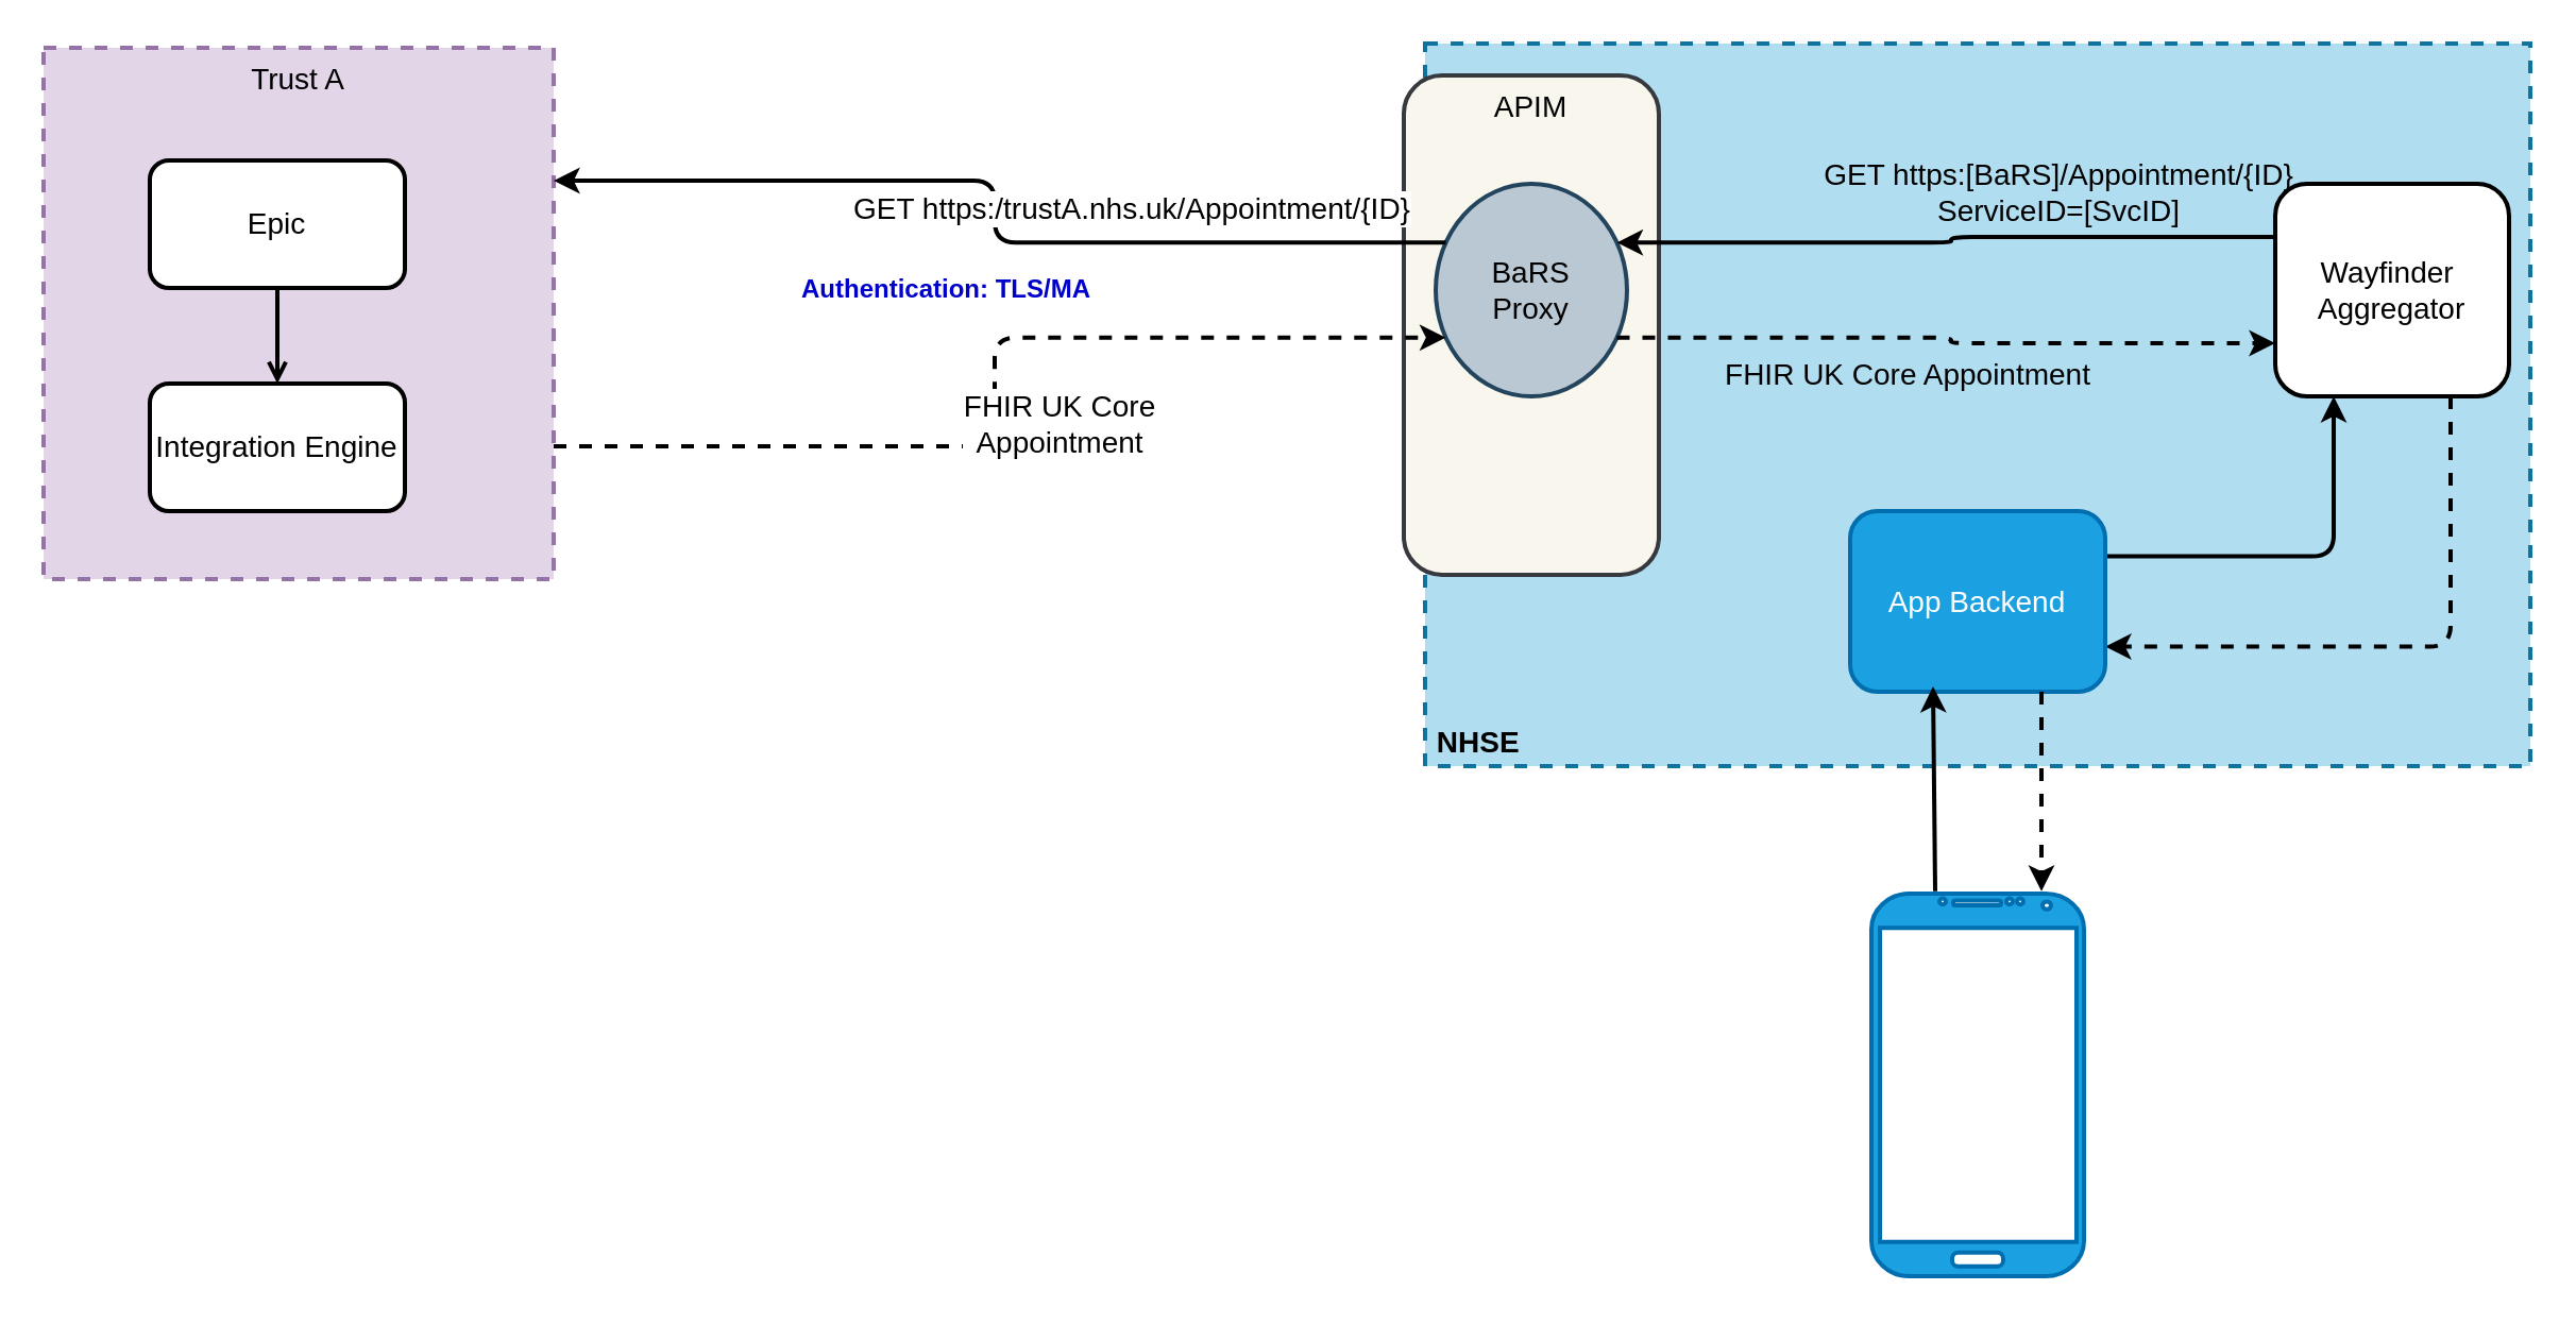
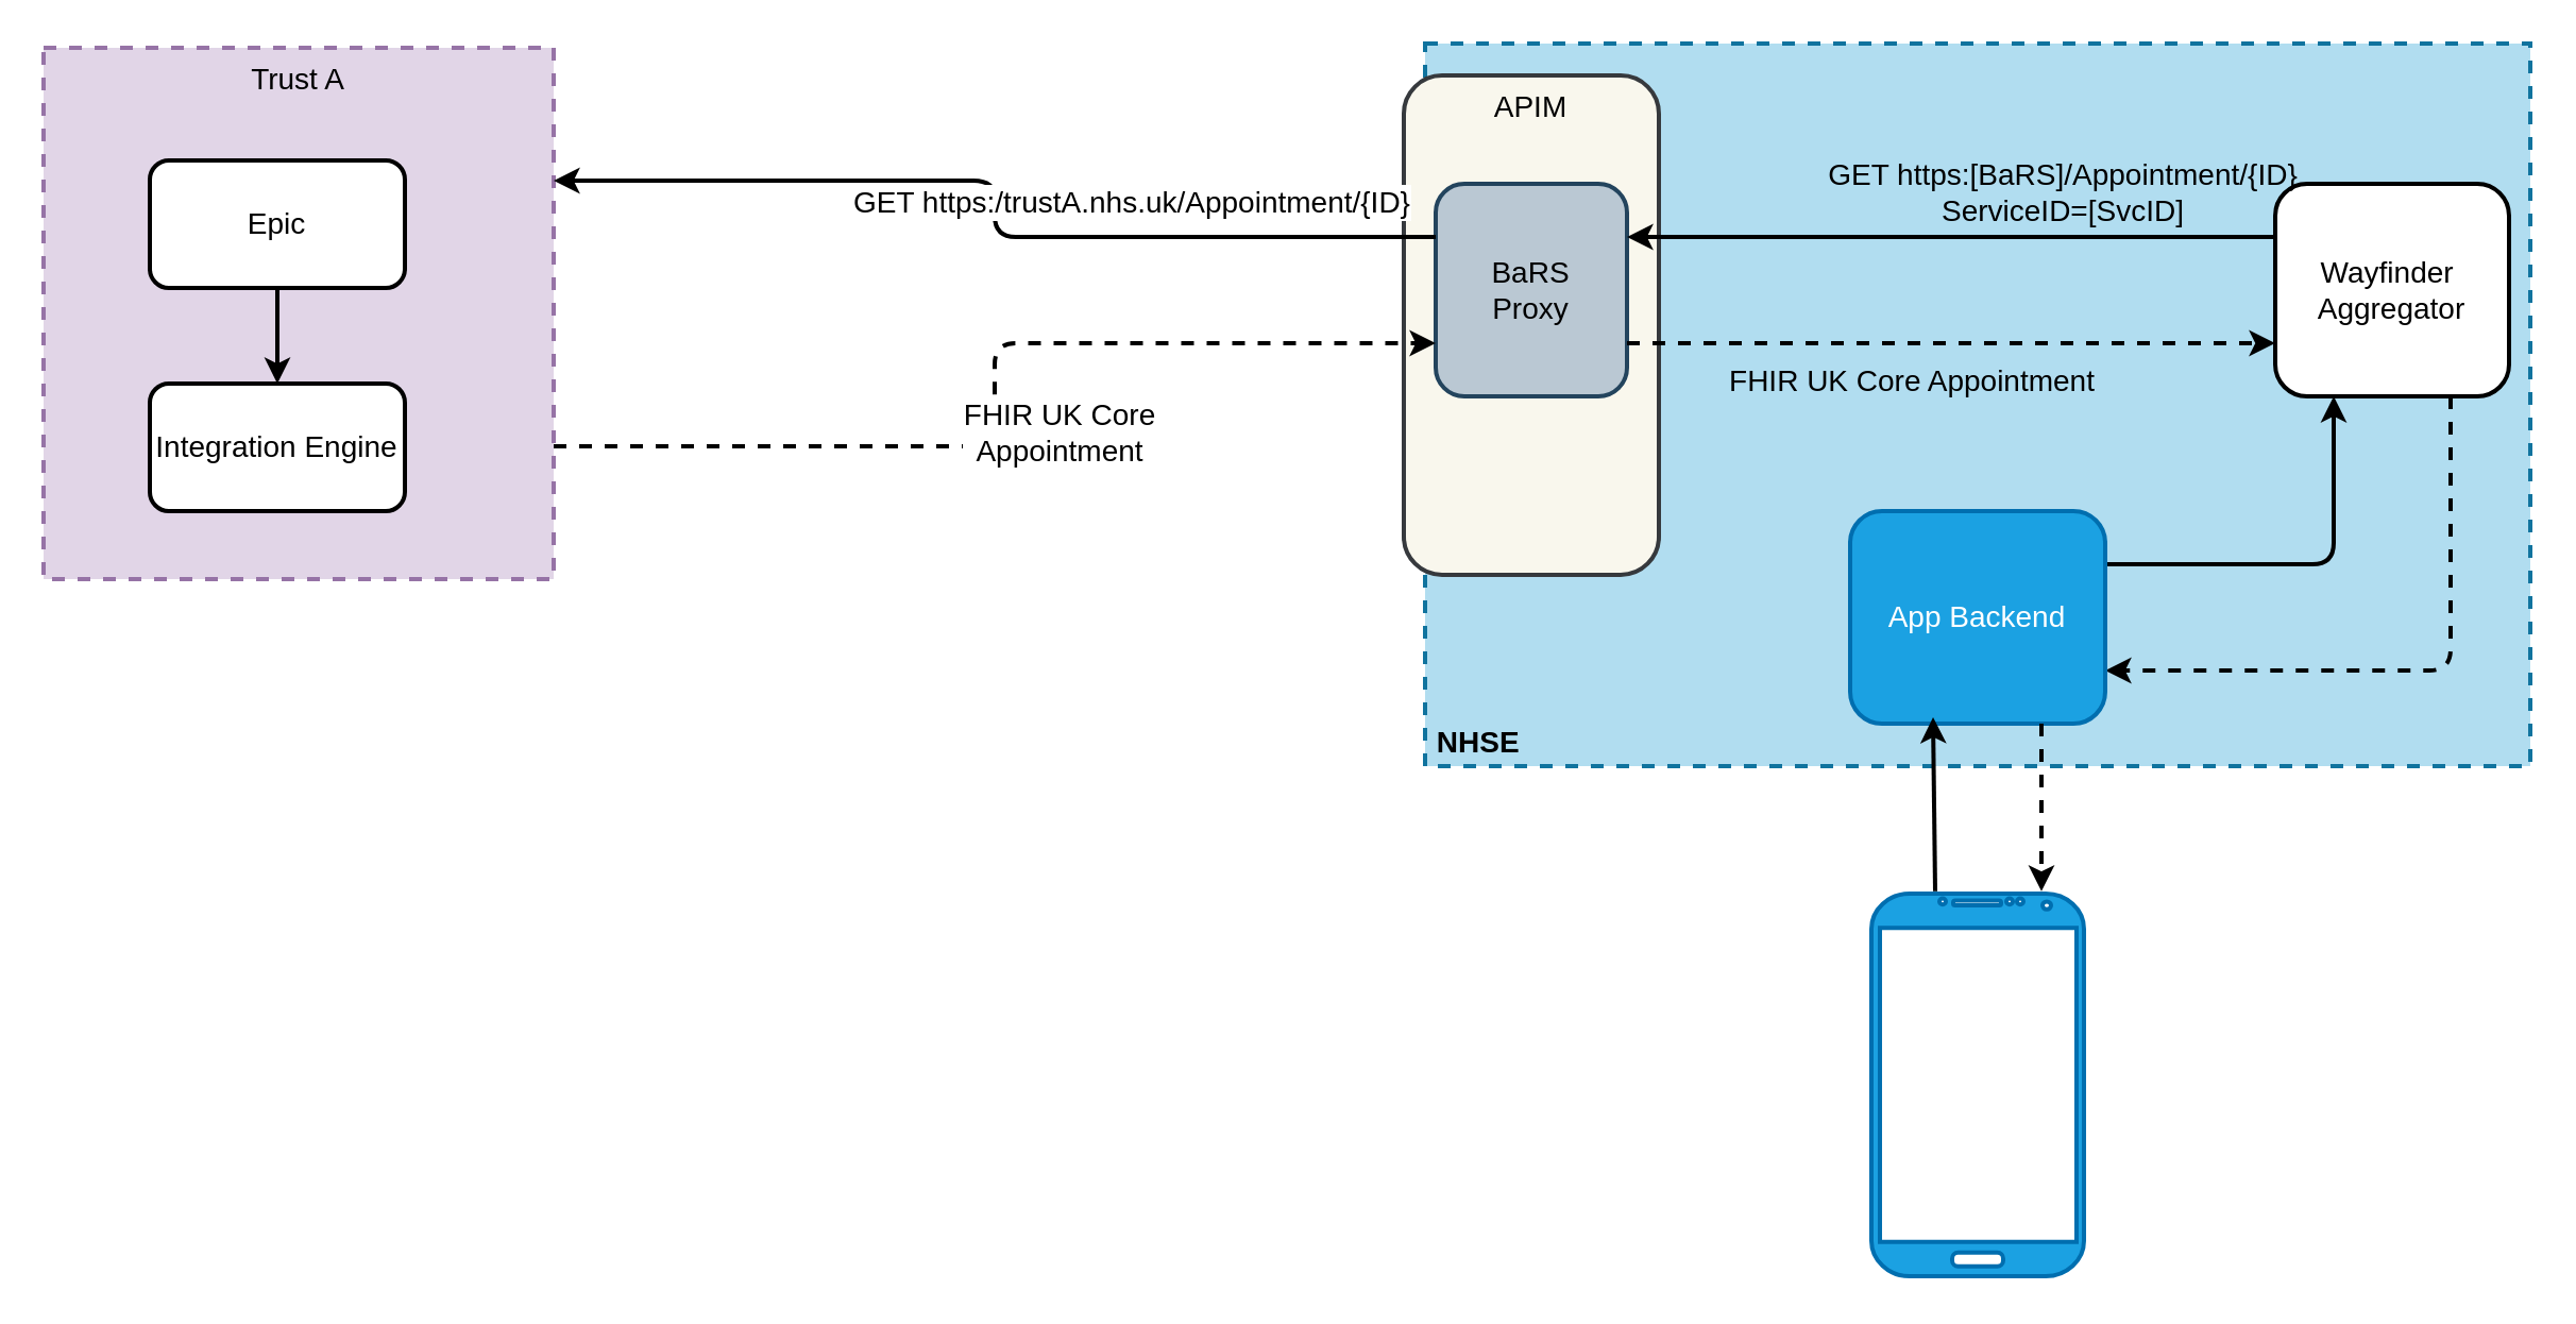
- <mxCell id="13" value="Authentication: TLS/MA" style="text;html=1;align=center;verticalAlign=middle;whiteSpace=wrap;rounded=0;fontColor=#0000CC;strokeWidth=2;fontStyle=1" vertex="1" parent="1"><mxGeometry x="370" y="121" width="150" height="30" as="geometry" /></mxCell>
- <mxCell id="8" value="BaRS&lt;div&gt;Proxy&lt;/div&gt;" style="ellipse;whiteSpace=wrap;html=1;fillColor=#bac8d3;strokeColor=#23445d;fontSize=14;fontStyle=0;strokeWidth=2;" vertex="1" parent="1"><mxGeometry x="675" y="86" width="90" height="100" as="geometry" /></mxCell>
+ <mxCell id="8" value="BaRS&lt;div&gt;Proxy&lt;/div&gt;" style="rounded=1;whiteSpace=wrap;html=1;fillColor=#bac8d3;strokeColor=#23445d;fontSize=14;fontStyle=0;strokeWidth=2;" vertex="1" parent="1"><mxGeometry x="675" y="86" width="90" height="100" as="geometry" /></mxCell>
- <mxCell id="3" value="" style="edgeStyle=orthogonalEdgeStyle;rounded=0;orthogonalLoop=1;jettySize=auto;html=1;strokeWidth=2;endArrow=open;" edge="1" parent="1" source="4" target="5"><mxGeometry relative="1" as="geometry" /></mxCell>
+ <mxCell id="3" value="" style="edgeStyle=orthogonalEdgeStyle;rounded=0;orthogonalLoop=1;jettySize=auto;html=1;strokeWidth=2;" edge="1" parent="1" source="4" target="5"><mxGeometry relative="1" as="geometry" /></mxCell>
- <mxCell id="16" value="App Backend" style="rounded=1;whiteSpace=wrap;html=1;fontSize=14;fontStyle=0;fillColor=#1ba1e2;fontColor=#ffffff;strokeColor=#006EAF;strokeWidth=2;" vertex="1" parent="1"><mxGeometry x="870" y="240" width="120" height="85" as="geometry" /></mxCell>
+ <mxCell id="16" value="App Backend" style="rounded=1;whiteSpace=wrap;html=1;fontSize=14;fontStyle=0;fillColor=#1ba1e2;fontColor=#ffffff;strokeColor=#006EAF;strokeWidth=2;" vertex="1" parent="1"><mxGeometry x="870" y="240" width="120" height="100" as="geometry" /></mxCell>
